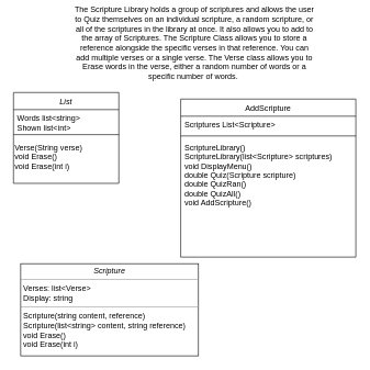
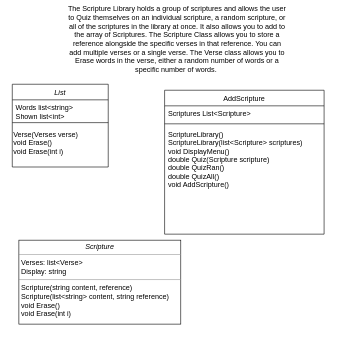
- <mxCell id="5" value="Verse(String verse)&lt;br&gt;void Erase()&lt;br&gt;&lt;div style=&quot;&quot;&gt;&lt;span style=&quot;background-color: initial;&quot;&gt;void Erase(int i)&lt;/span&gt;&lt;/div&gt;" style="text;html=1;align=left;verticalAlign=middle;resizable=0;points=[];autosize=1;strokeColor=none;fillColor=none;" vertex="1" parent="2"><mxGeometry y="68" width="160" height="60" as="geometry" /></mxCell>
+ <mxCell id="5" value="Verse(Verses verse)&lt;br&gt;void Erase()&lt;br&gt;&lt;div style=&quot;&quot;&gt;&lt;span style=&quot;background-color: initial;&quot;&gt;void Erase(int i)&lt;/span&gt;&lt;/div&gt;" style="text;html=1;align=left;verticalAlign=middle;resizable=0;points=[];autosize=1;strokeColor=none;fillColor=none;" vertex="1" parent="2"><mxGeometry y="68" width="160" height="60" as="geometry" /></mxCell>
